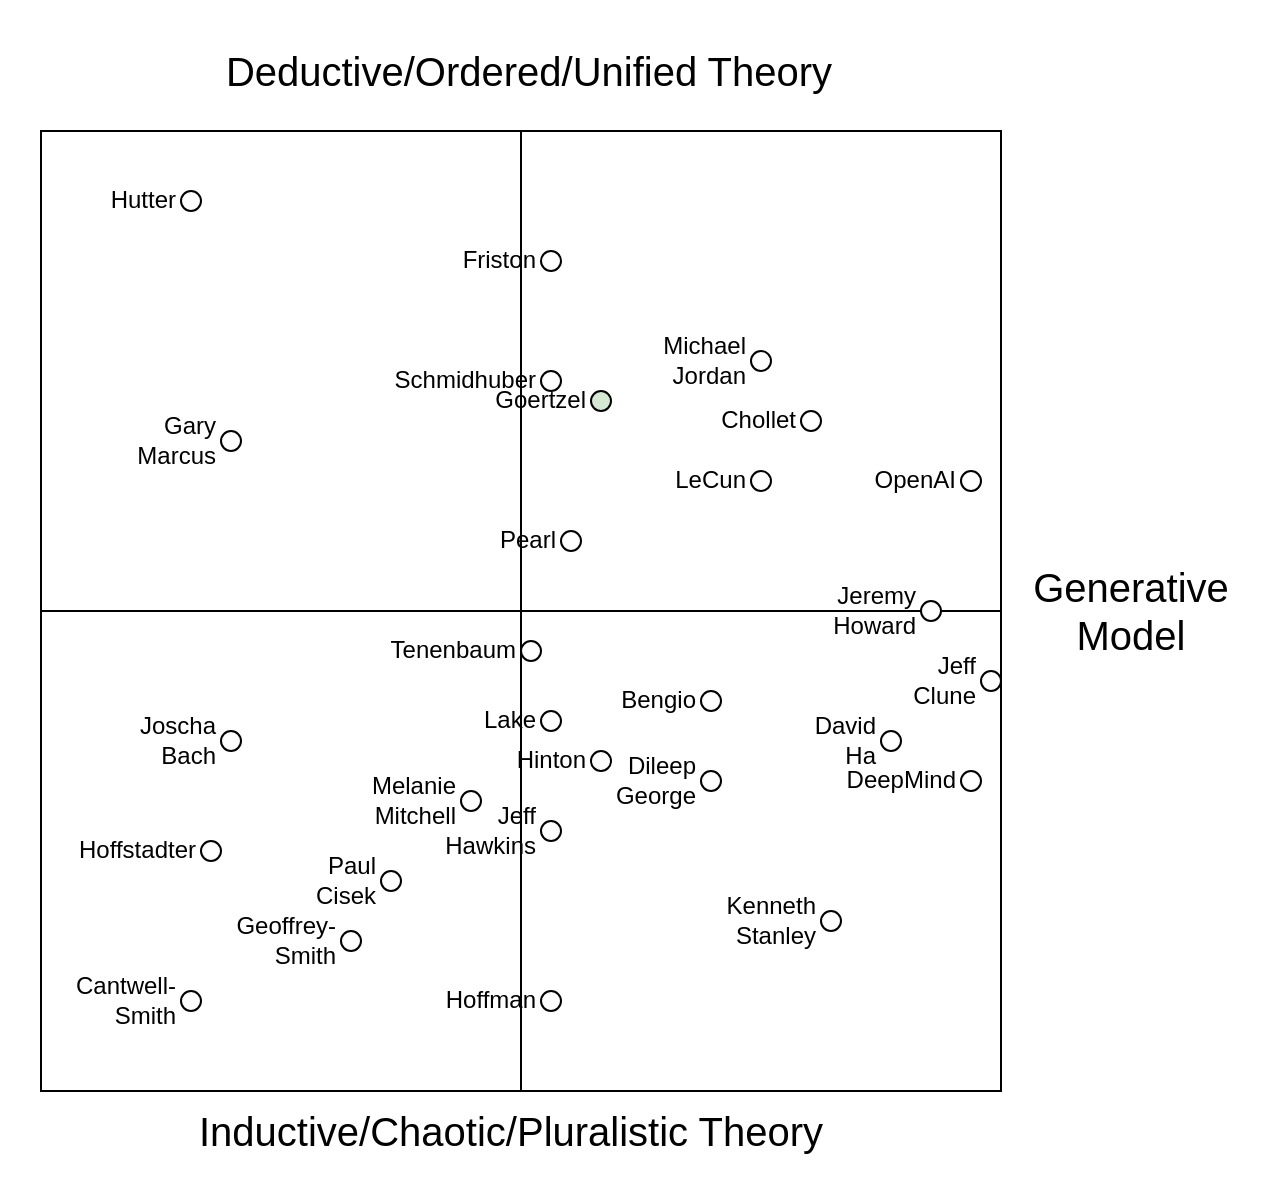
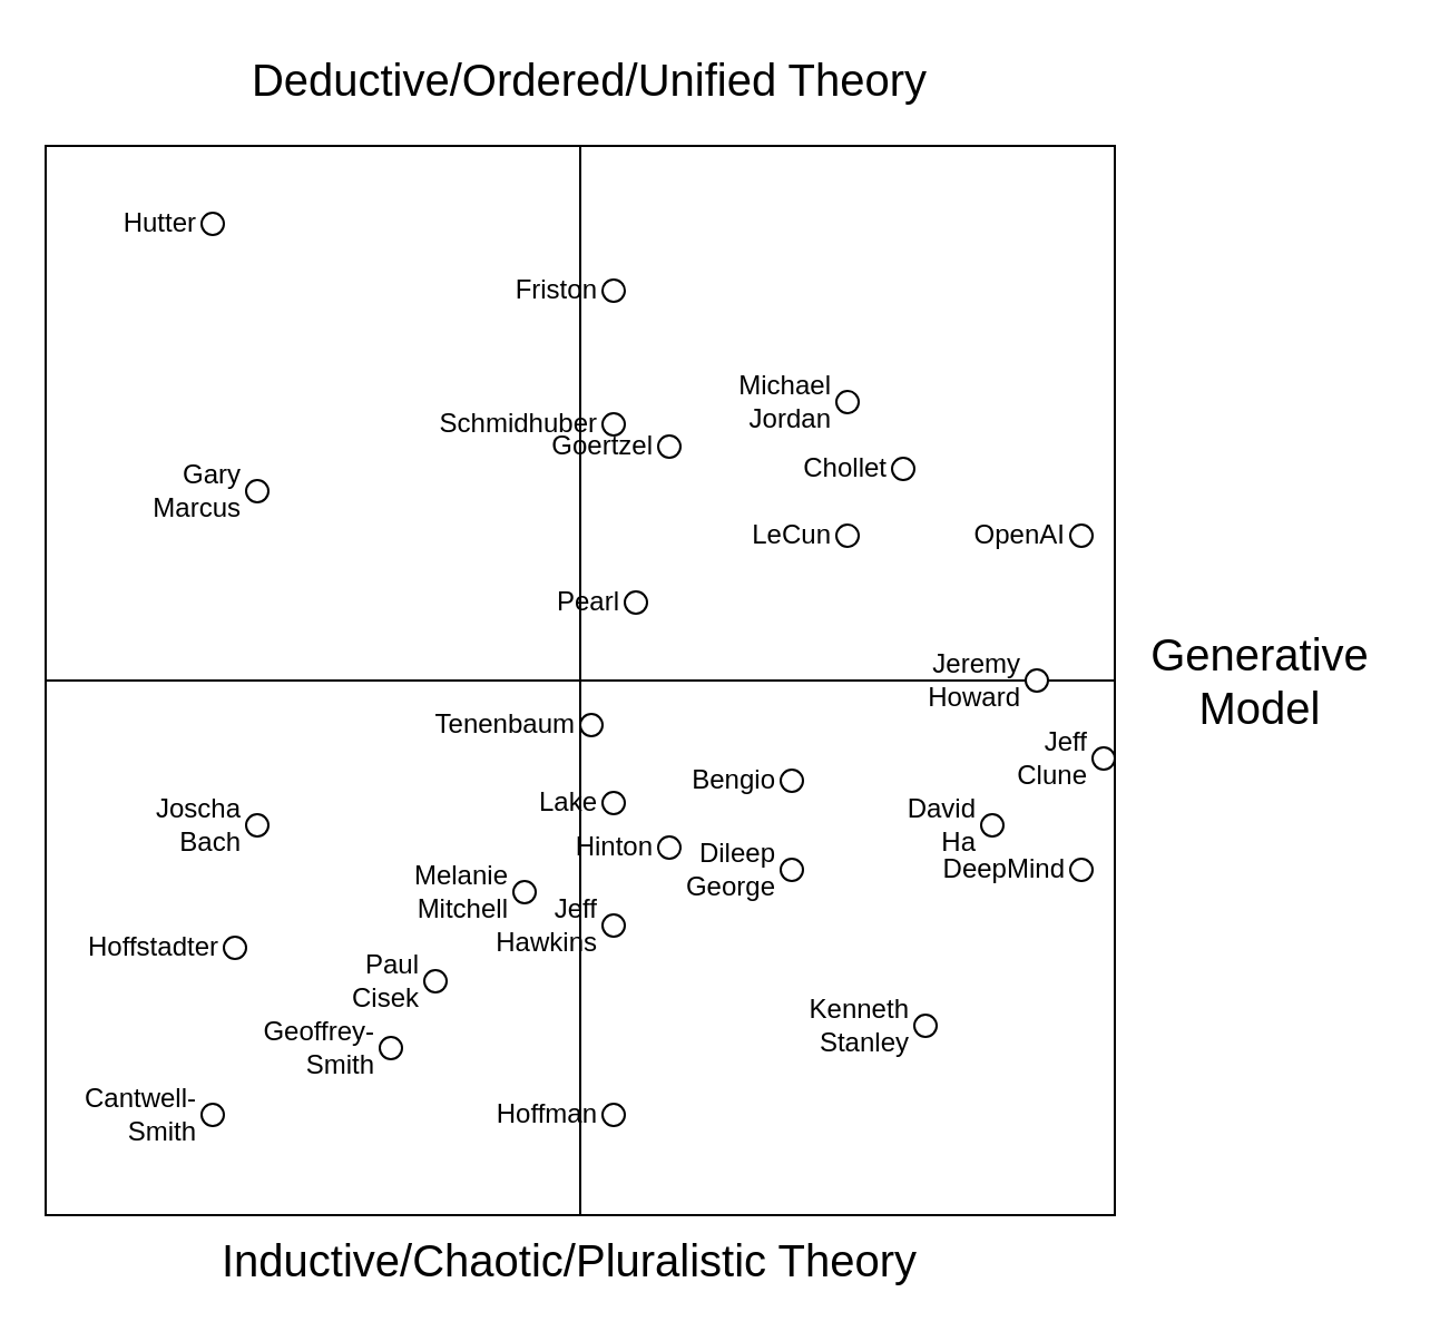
- <mxCell id="24" value="Goertzel" style="ellipse;whiteSpace=wrap;html=1;aspect=fixed;fontSize=12;labelPosition=left;verticalLabelPosition=middle;align=right;verticalAlign=middle;fillColor=#d5e8d4;" vertex="1" parent="1"><mxGeometry x="295" y="195" width="10" height="10" as="geometry" /></mxCell>
+ <mxCell id="24" value="Goertzel" style="ellipse;whiteSpace=wrap;html=1;aspect=fixed;fontSize=12;labelPosition=left;verticalLabelPosition=middle;align=right;verticalAlign=middle;" vertex="1" parent="1"><mxGeometry x="295" y="195" width="10" height="10" as="geometry" /></mxCell>
